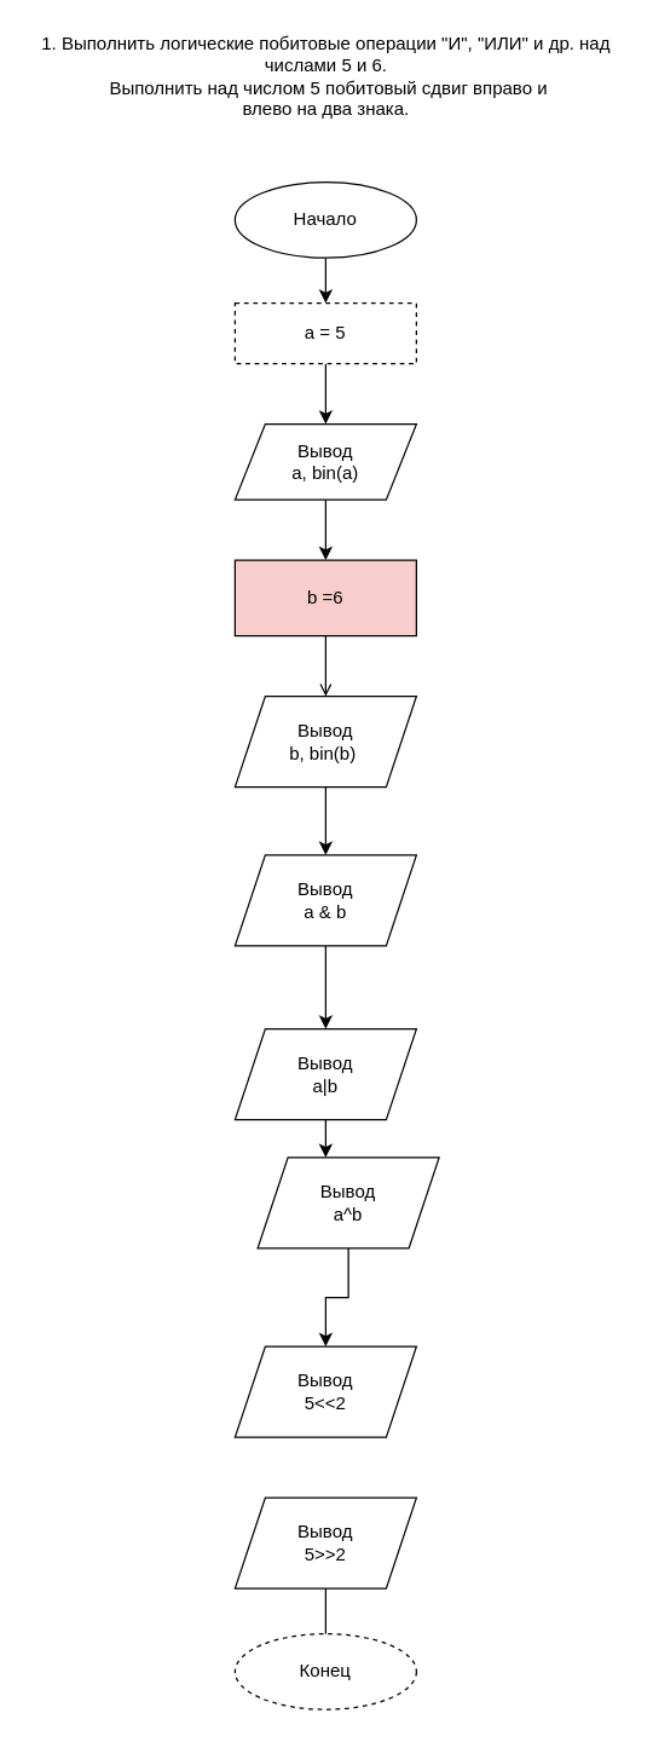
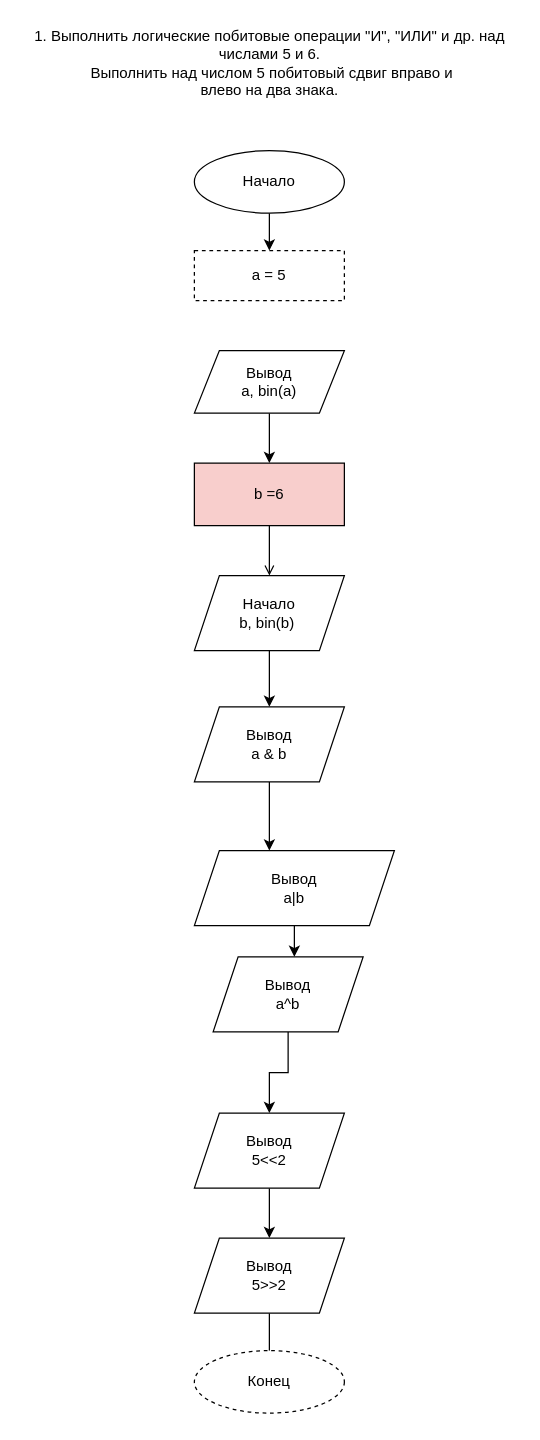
- <mxCell id="9" style="edgeStyle=orthogonalEdgeStyle;rounded=0;orthogonalLoop=1;jettySize=auto;html=1;entryX=0.5;entryY=0;entryDx=0;entryDy=0;" parent="1" source="10" target="6" edge="1"><mxGeometry relative="1" as="geometry"><mxPoint x="215" y="210" as="targetPoint" /></mxGeometry></mxCell>
- <mxCell id="8" value="Вывод&lt;br&gt;b, bin(b)&amp;nbsp;" style="shape=parallelogram;perimeter=parallelogramPerimeter;whiteSpace=wrap;html=1;fixedSize=1;" parent="1" vertex="1"><mxGeometry x="155" y="460" width="120" height="60" as="geometry" /></mxCell>
+ <mxCell id="8" value="Начало&lt;br&gt;b, bin(b)&amp;nbsp;" style="shape=parallelogram;perimeter=parallelogramPerimeter;whiteSpace=wrap;html=1;fixedSize=1;" parent="1" vertex="1"><mxGeometry x="155" y="460" width="120" height="60" as="geometry" /></mxCell>
- <mxCell id="17" value="Вывод&lt;br&gt;a|b" style="shape=parallelogram;perimeter=parallelogramPerimeter;whiteSpace=wrap;html=1;fixedSize=1;" parent="1" vertex="1"><mxGeometry x="155" y="680" width="120" height="60" as="geometry" /></mxCell>
+ <mxCell id="17" value="Вывод&lt;br&gt;a|b" style="shape=parallelogram;perimeter=parallelogramPerimeter;whiteSpace=wrap;html=1;fixedSize=1;" parent="1" vertex="1"><mxGeometry x="155" y="680" width="160" height="60" as="geometry" /></mxCell>
+ <mxCell id="20" value="" style="edgeStyle=orthogonalEdgeStyle;rounded=0;orthogonalLoop=1;jettySize=auto;html=1;" parent="1" source="21" target="23" edge="1"><mxGeometry relative="1" as="geometry" /></mxCell>
